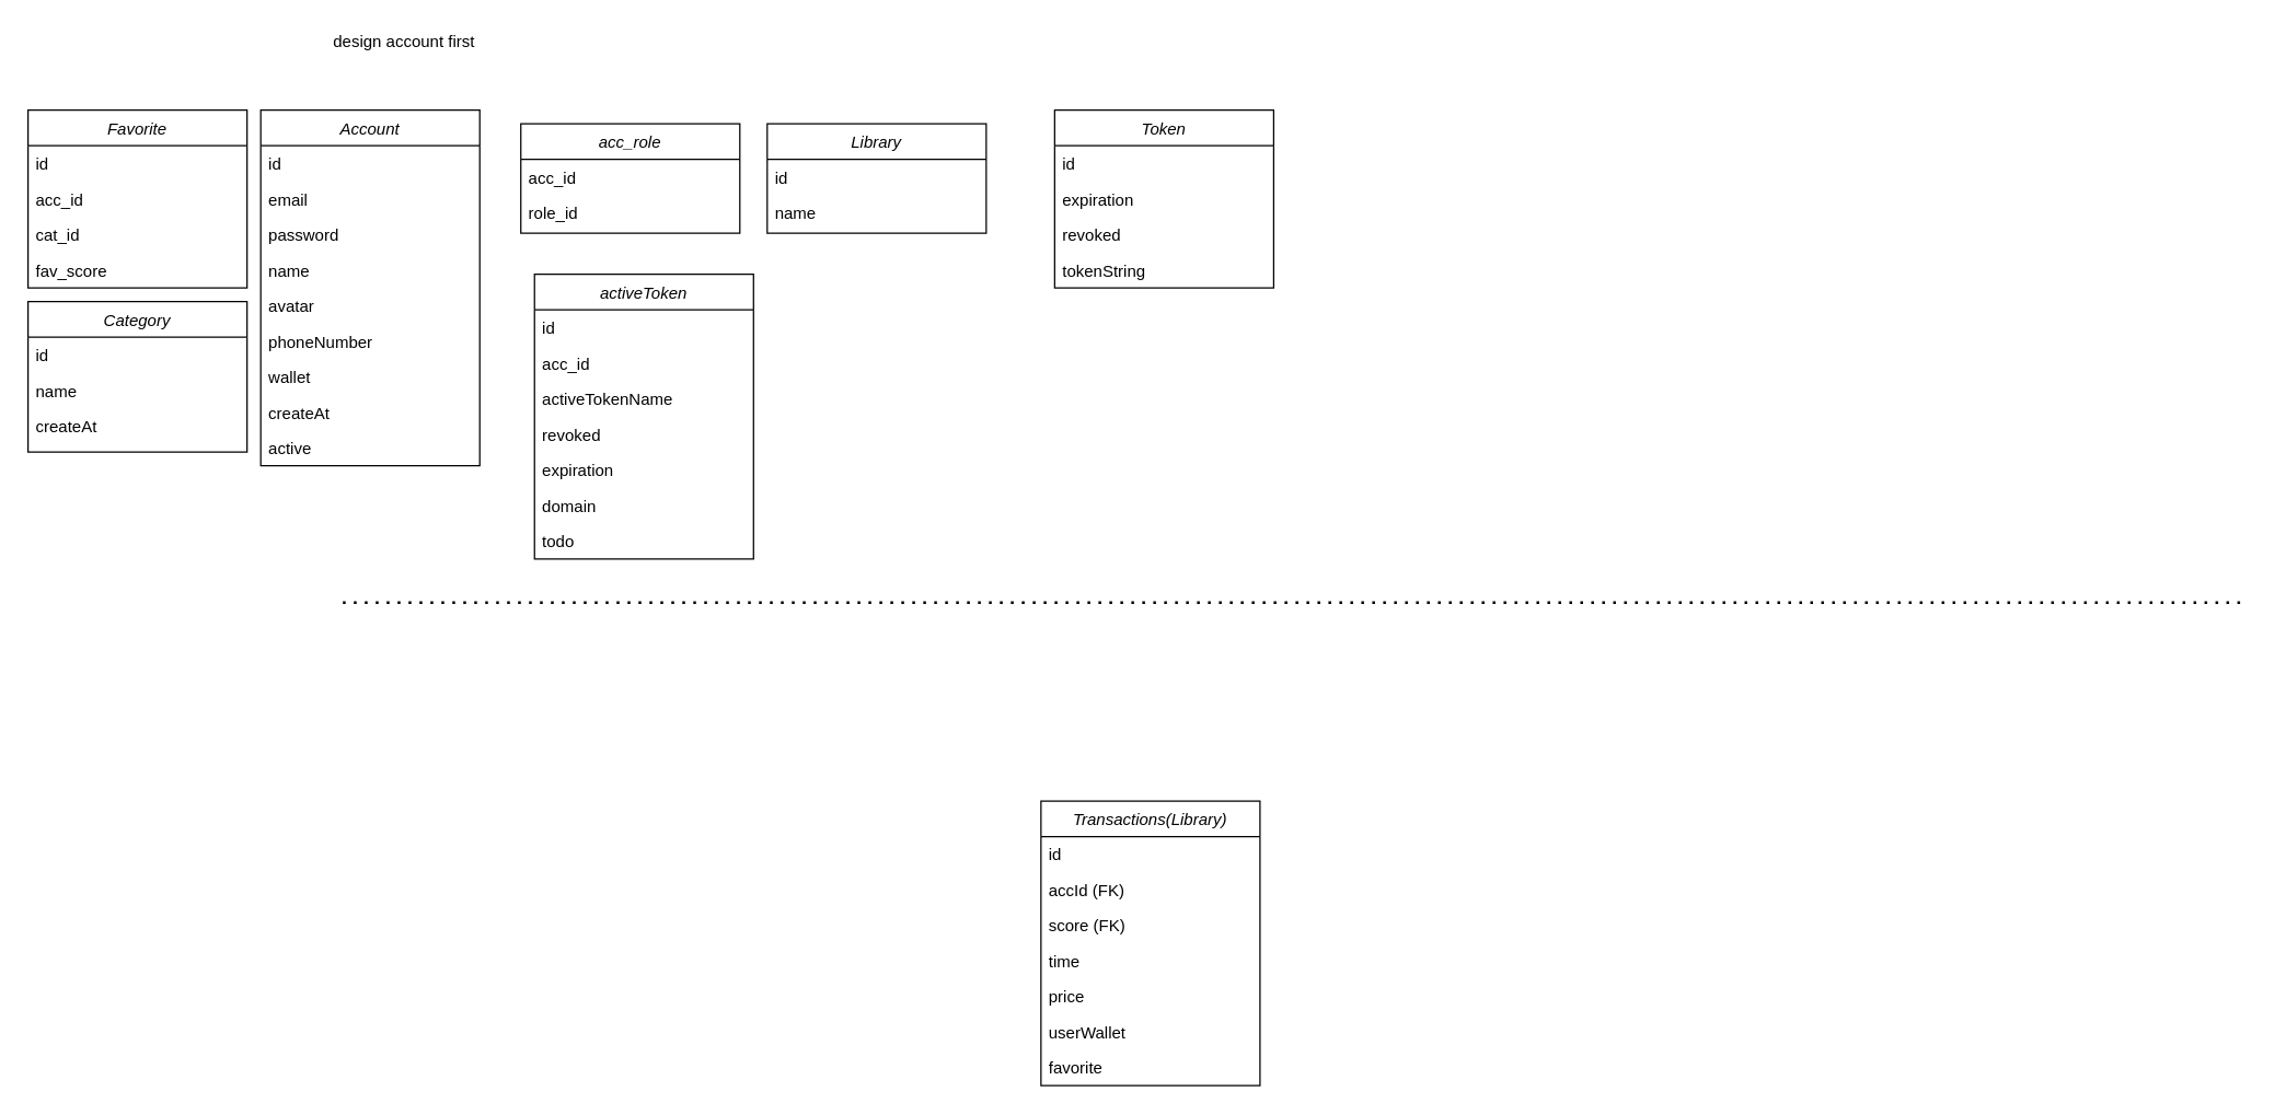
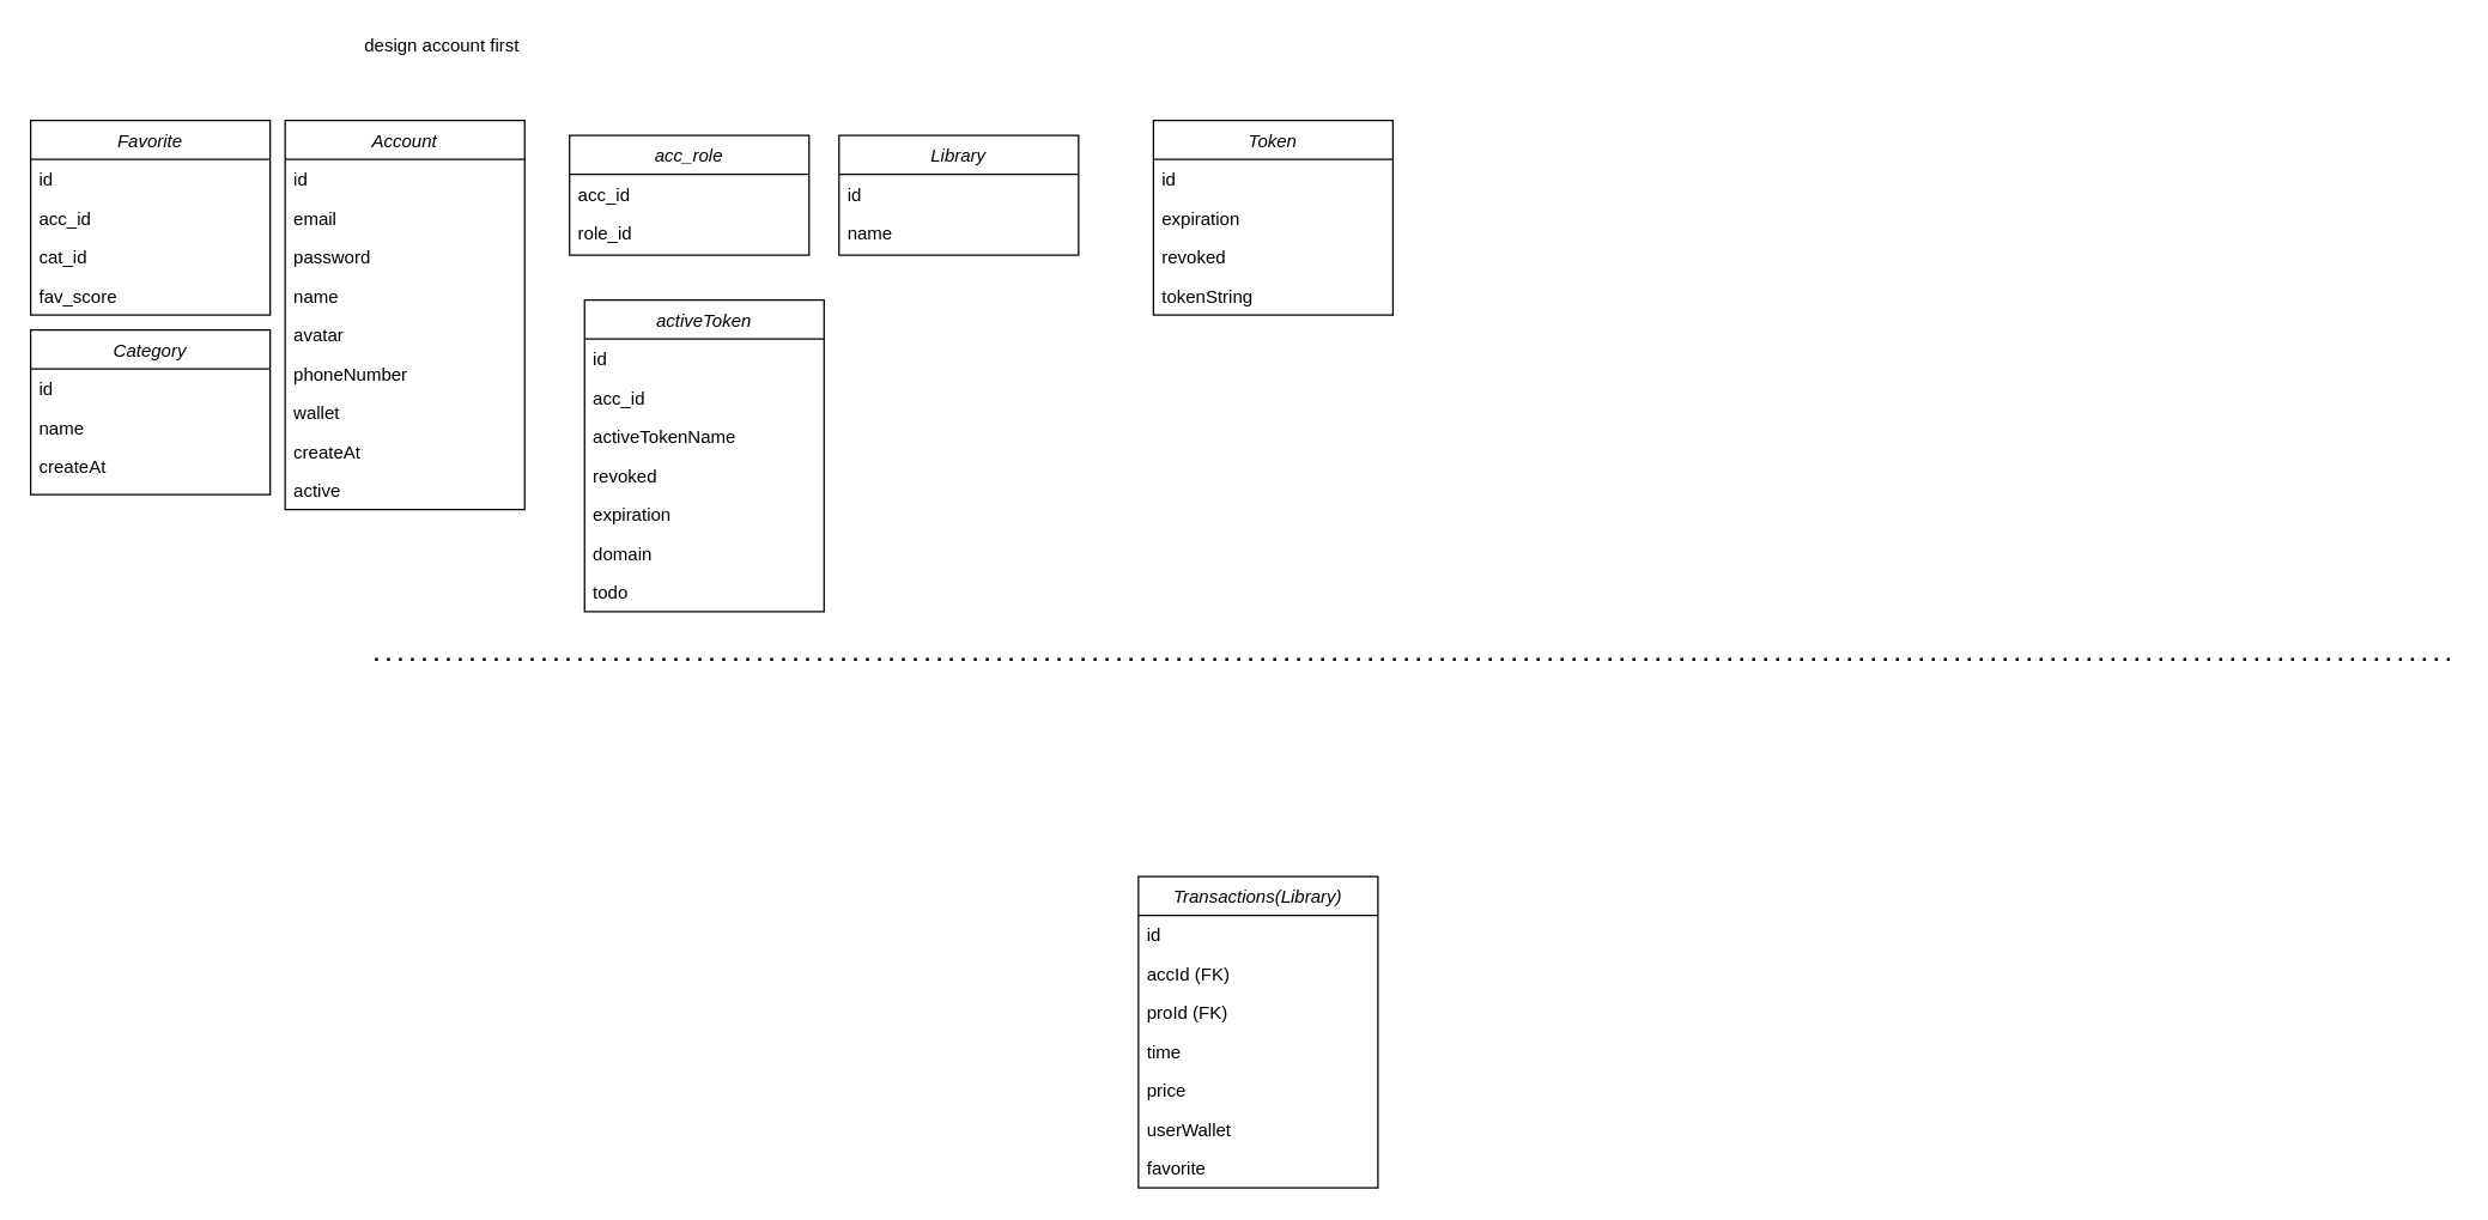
- <mxCell id="15" value="score (FK)" style="text;align=left;verticalAlign=top;spacingLeft=4;spacingRight=4;overflow=hidden;rotatable=0;points=[[0,0.5],[1,0.5]];portConstraint=eastwest;rounded=0;shadow=0;html=0;" parent="12" vertex="1"><mxGeometry y="78" width="160" height="26" as="geometry" /></mxCell>
+ <mxCell id="15" value="proId (FK)" style="text;align=left;verticalAlign=top;spacingLeft=4;spacingRight=4;overflow=hidden;rotatable=0;points=[[0,0.5],[1,0.5]];portConstraint=eastwest;rounded=0;shadow=0;html=0;" parent="12" vertex="1"><mxGeometry y="78" width="160" height="26" as="geometry" /></mxCell>
